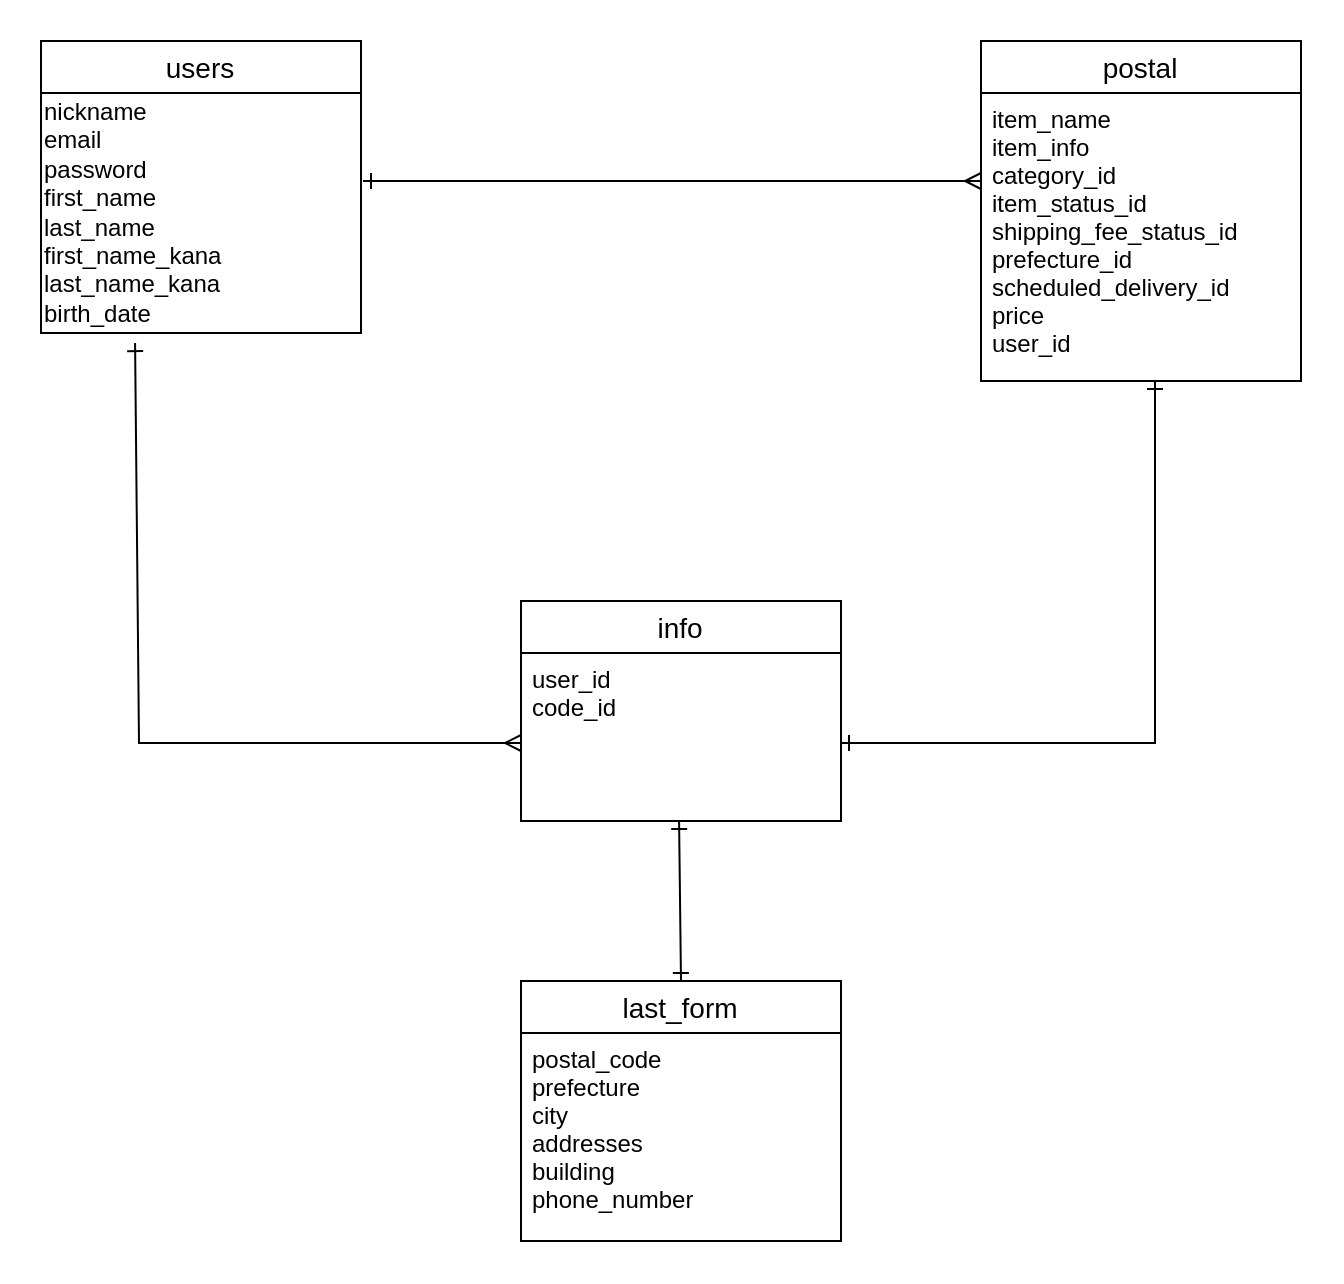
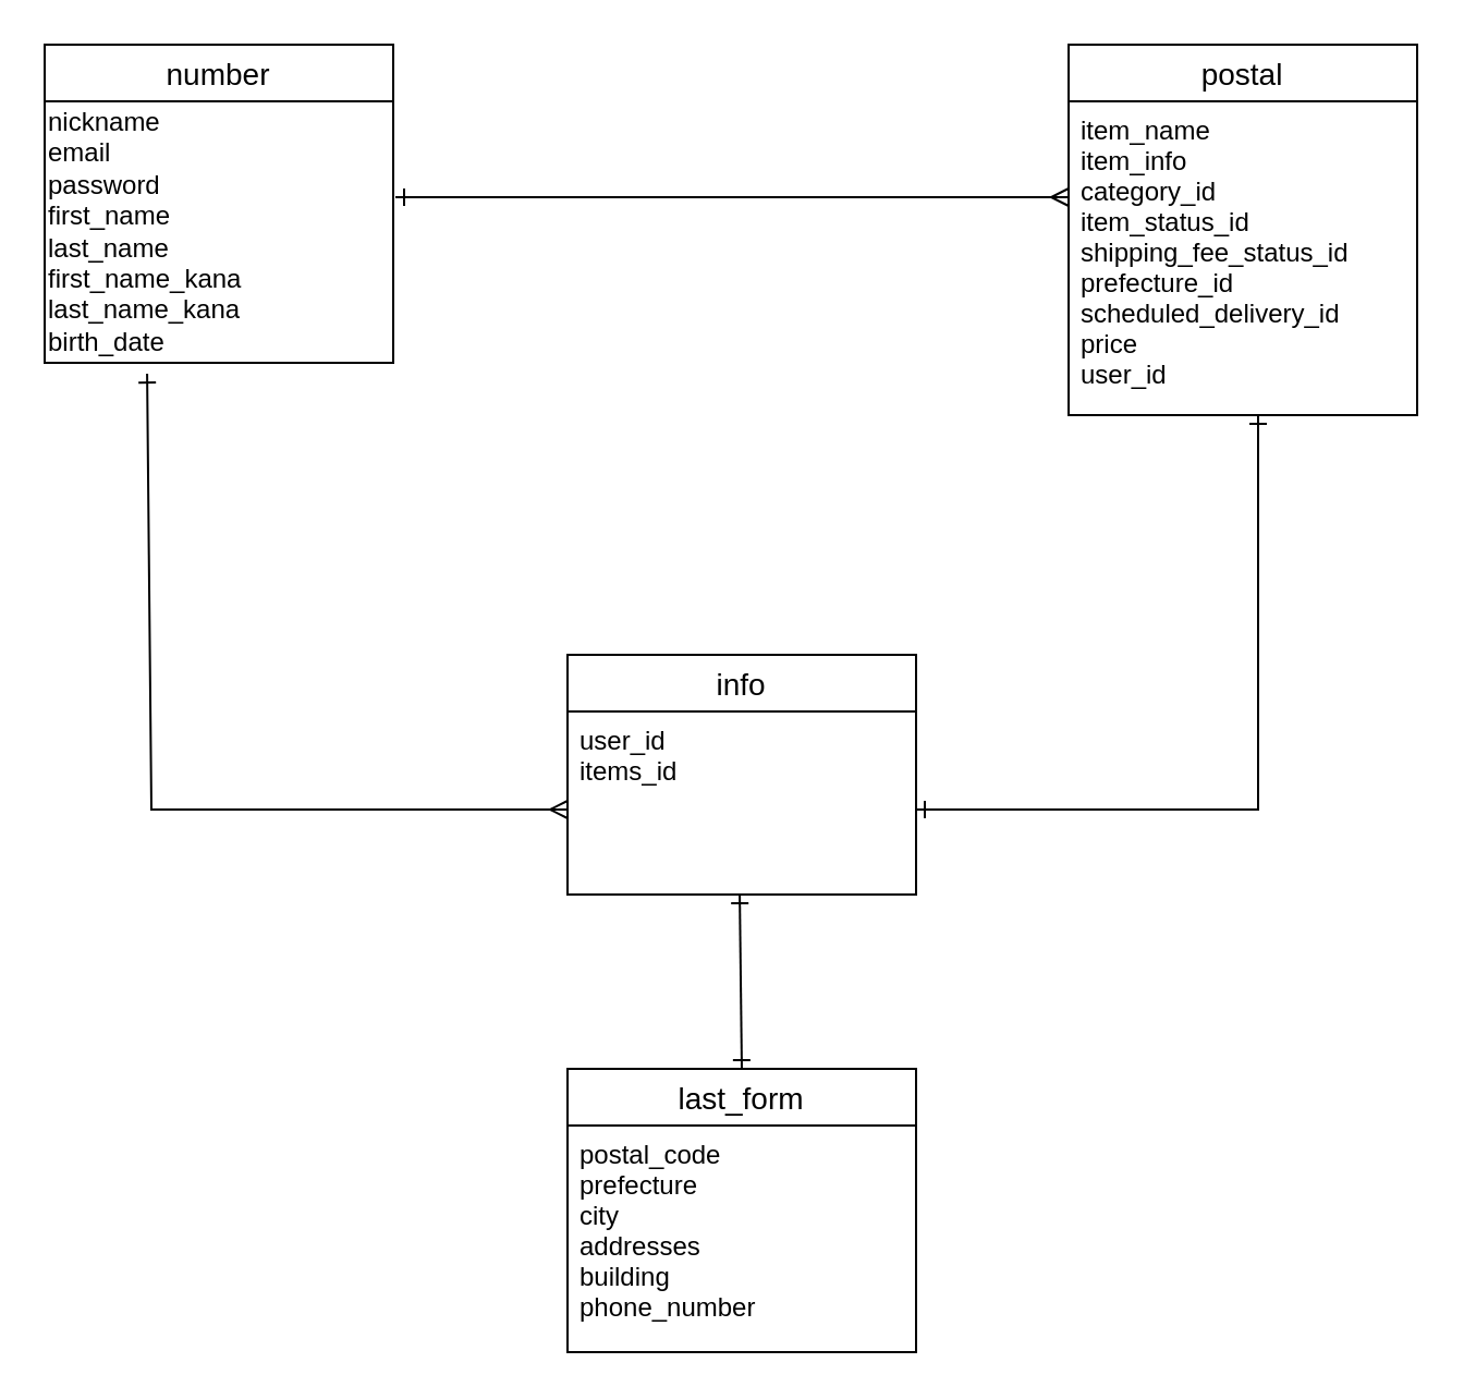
- <mxCell id="5" value="users" style="swimlane;fontStyle=0;childLayout=stackLayout;horizontal=1;startSize=26;horizontalStack=0;resizeParent=1;resizeParentMax=0;resizeLast=0;collapsible=1;marginBottom=0;align=center;fontSize=14;" parent="1" vertex="1"><mxGeometry x="20" y="20" width="160" height="146" as="geometry"><mxRectangle x="40" y="40" width="70" height="26" as="alternateBounds" /></mxGeometry></mxCell>
+ <mxCell id="5" value="number" style="swimlane;fontStyle=0;childLayout=stackLayout;horizontal=1;startSize=26;horizontalStack=0;resizeParent=1;resizeParentMax=0;resizeLast=0;collapsible=1;marginBottom=0;align=center;fontSize=14;" parent="1" vertex="1"><mxGeometry x="20" y="20" width="160" height="146" as="geometry"><mxRectangle x="40" y="40" width="70" height="26" as="alternateBounds" /></mxGeometry></mxCell>
- <mxCell id="13" value="user_id&#10;code_id" style="text;strokeColor=none;fillColor=none;spacingLeft=4;spacingRight=4;overflow=hidden;rotatable=0;points=[[0,0.5],[1,0.5]];portConstraint=eastwest;fontSize=12;" parent="1" vertex="1"><mxGeometry x="260" y="326" width="160" height="84" as="geometry" /></mxCell>
+ <mxCell id="13" value="user_id&#10;items_id" style="text;strokeColor=none;fillColor=none;spacingLeft=4;spacingRight=4;overflow=hidden;rotatable=0;points=[[0,0.5],[1,0.5]];portConstraint=eastwest;fontSize=12;" parent="1" vertex="1"><mxGeometry x="260" y="326" width="160" height="84" as="geometry" /></mxCell>
